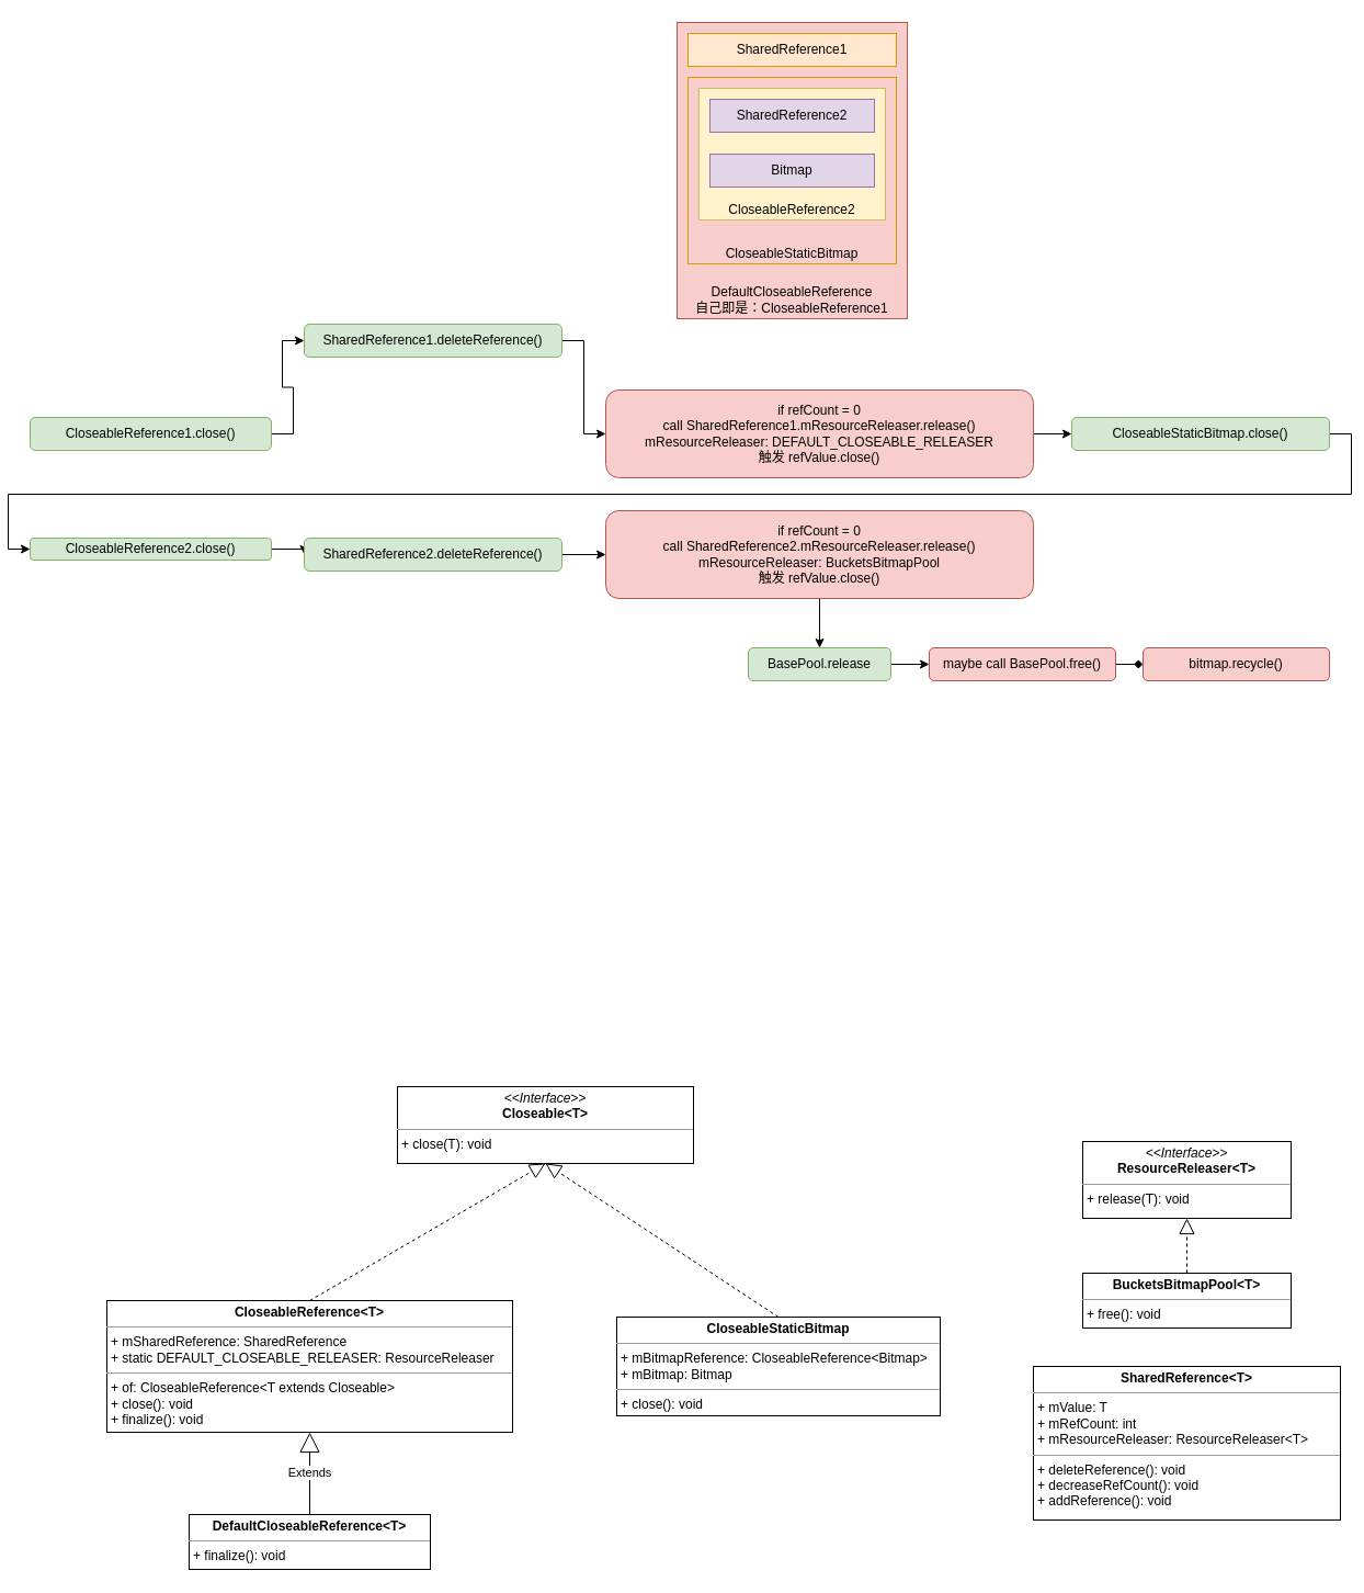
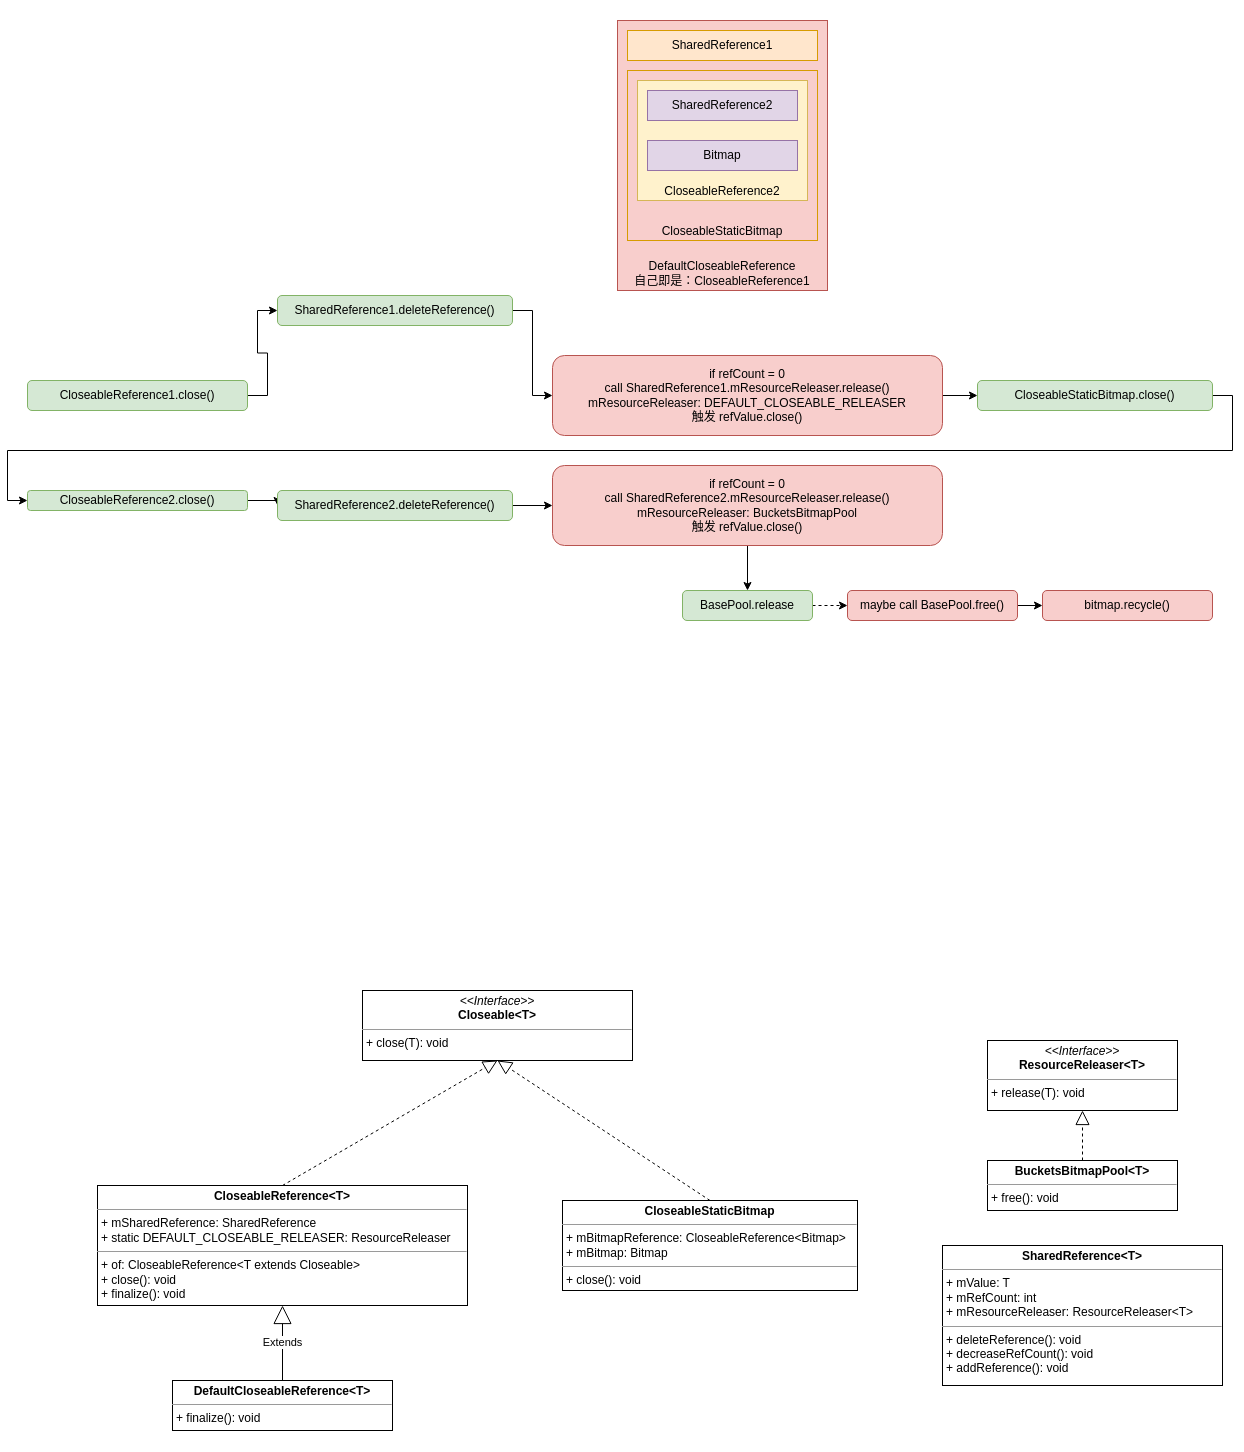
- <mxCell id="34" style="edgeStyle=orthogonalEdgeStyle;rounded=0;orthogonalLoop=1;jettySize=auto;html=1;exitX=1;exitY=0.5;exitDx=0;exitDy=0;entryX=0;entryY=0.5;entryDx=0;entryDy=0;fontColor=#000000;" edge="1" parent="1" source="35" target="37"><mxGeometry relative="1" as="geometry" /></mxCell>
+ <mxCell id="34" style="edgeStyle=orthogonalEdgeStyle;rounded=0;orthogonalLoop=1;jettySize=auto;html=1;exitX=1;exitY=0.5;exitDx=0;exitDy=0;entryX=0;entryY=0.5;entryDx=0;entryDy=0;fontColor=#000000;dashed=1;" edge="1" parent="1" source="35" target="37"><mxGeometry relative="1" as="geometry" /></mxCell>
- <mxCell id="36" style="edgeStyle=orthogonalEdgeStyle;rounded=0;orthogonalLoop=1;jettySize=auto;html=1;exitX=1;exitY=0.5;exitDx=0;exitDy=0;entryX=0;entryY=0.5;entryDx=0;entryDy=0;fontColor=#000000;endArrow=diamond;" edge="1" parent="1" source="37" target="38"><mxGeometry relative="1" as="geometry" /></mxCell>
+ <mxCell id="36" style="edgeStyle=orthogonalEdgeStyle;rounded=0;orthogonalLoop=1;jettySize=auto;html=1;exitX=1;exitY=0.5;exitDx=0;exitDy=0;entryX=0;entryY=0.5;entryDx=0;entryDy=0;fontColor=#000000;" edge="1" parent="1" source="37" target="38"><mxGeometry relative="1" as="geometry" /></mxCell>
